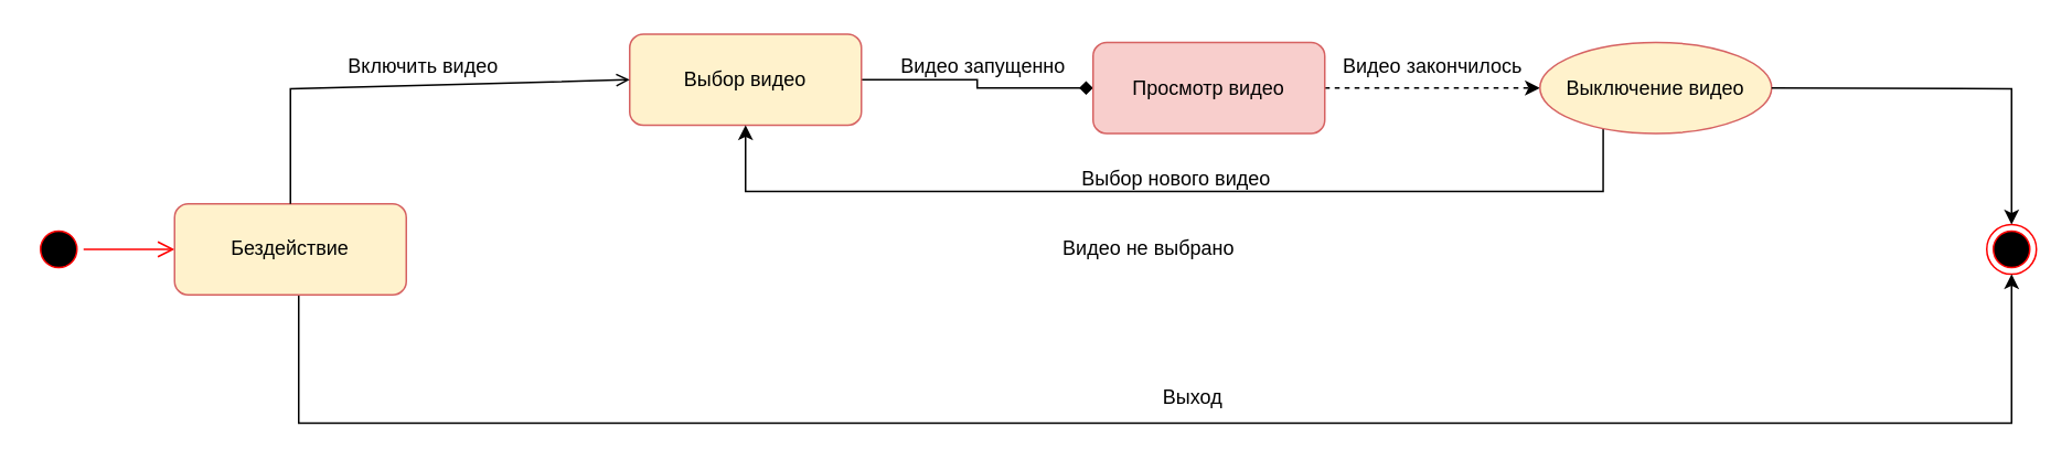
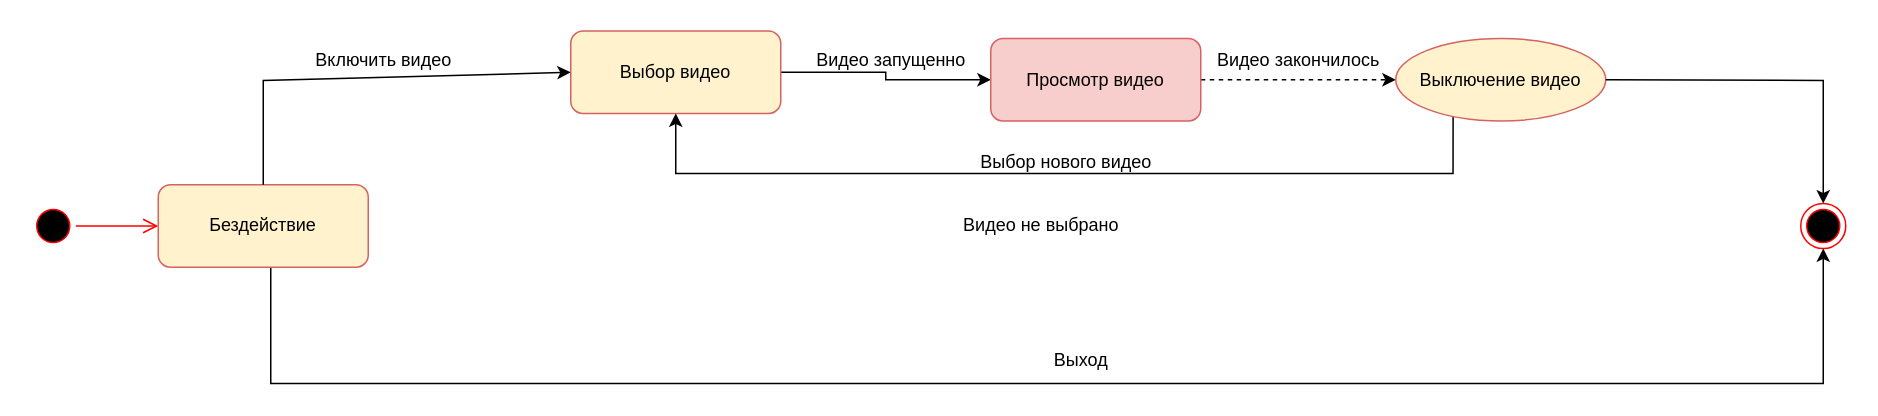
- <mxCell id="13" value="" style="endArrow=open;html=1;rounded=0;exitX=0.5;exitY=0;exitDx=0;exitDy=0;entryX=0;entryY=0.5;entryDx=0;entryDy=0;" edge="1" parent="1" source="6" target="8"><mxGeometry width="50" height="50" relative="1" as="geometry"><mxPoint x="400" y="325" as="sourcePoint" /><mxPoint x="450" y="275" as="targetPoint" /><Array as="points"><mxPoint x="175" y="53" /></Array></mxGeometry></mxCell>
+ <mxCell id="13" value="" style="endArrow=classic;html=1;rounded=0;exitX=0.5;exitY=0;exitDx=0;exitDy=0;entryX=0;entryY=0.5;entryDx=0;entryDy=0;" edge="1" parent="1" source="6" target="8"><mxGeometry width="50" height="50" relative="1" as="geometry"><mxPoint x="400" y="325" as="sourcePoint" /><mxPoint x="450" y="275" as="targetPoint" /><Array as="points"><mxPoint x="175" y="53" /></Array></mxGeometry></mxCell>
- <mxCell id="7" style="edgeStyle=orthogonalEdgeStyle;rounded=0;orthogonalLoop=1;jettySize=auto;html=1;exitX=1;exitY=0.5;exitDx=0;exitDy=0;entryX=0;entryY=0.5;entryDx=0;entryDy=0;endArrow=diamond;" edge="1" parent="1" source="8" target="10"><mxGeometry relative="1" as="geometry" /></mxCell>
+ <mxCell id="7" style="edgeStyle=orthogonalEdgeStyle;rounded=0;orthogonalLoop=1;jettySize=auto;html=1;exitX=1;exitY=0.5;exitDx=0;exitDy=0;entryX=0;entryY=0.5;entryDx=0;entryDy=0;" edge="1" parent="1" source="8" target="10"><mxGeometry relative="1" as="geometry" /></mxCell>
